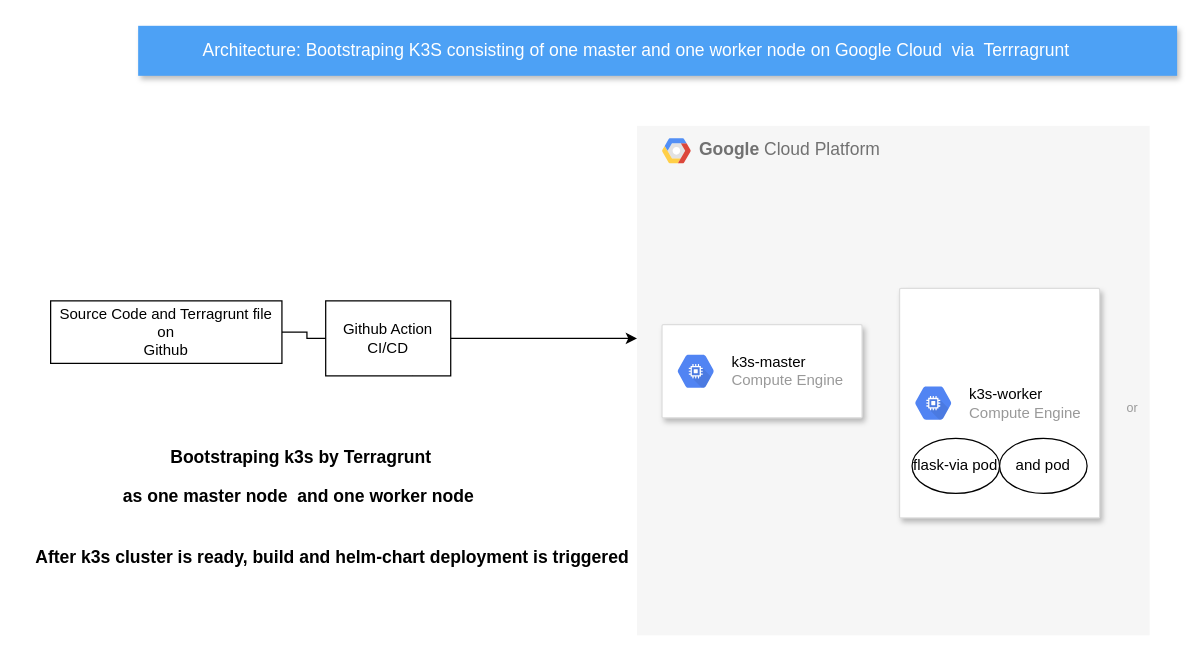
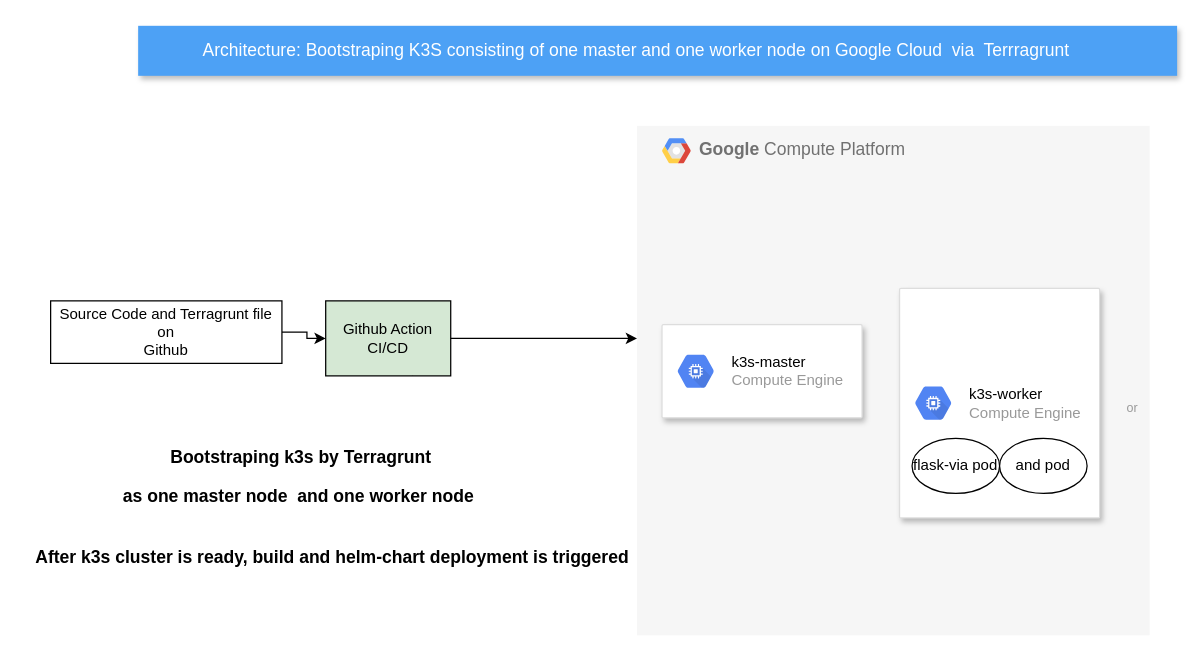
- <mxCell id="2" value="&lt;b&gt;Google &lt;/b&gt;Cloud Platform" style="fillColor=#F6F6F6;strokeColor=none;shadow=0;gradientColor=none;fontSize=14;align=left;spacing=10;fontColor=#717171;9E9E9E;verticalAlign=top;spacingTop=-4;fontStyle=0;spacingLeft=40;html=1;" parent="1" vertex="1"><mxGeometry x="509" y="100" width="410" height="407.5" as="geometry" /></mxCell>
+ <mxCell id="2" value="&lt;b&gt;Google &lt;/b&gt;Compute Platform" style="fillColor=#F6F6F6;strokeColor=none;shadow=0;gradientColor=none;fontSize=14;align=left;spacing=10;fontColor=#717171;9E9E9E;verticalAlign=top;spacingTop=-4;fontStyle=0;spacingLeft=40;html=1;" parent="1" vertex="1"><mxGeometry x="509" y="100" width="410" height="407.5" as="geometry" /></mxCell>
- <mxCell id="15" value="" style="edgeStyle=orthogonalEdgeStyle;rounded=0;orthogonalLoop=1;jettySize=auto;html=1;endArrow=none;" edge="1" parent="1" source="16" target="14"><mxGeometry relative="1" as="geometry" /></mxCell>
+ <mxCell id="15" value="" style="edgeStyle=orthogonalEdgeStyle;rounded=0;orthogonalLoop=1;jettySize=auto;html=1;" edge="1" parent="1" source="16" target="14"><mxGeometry relative="1" as="geometry" /></mxCell>
- <mxCell id="14" value="Github Action CI/CD" style="whiteSpace=wrap;html=1;" vertex="1" parent="1"><mxGeometry x="260" y="240" width="100" height="60" as="geometry" /></mxCell>
+ <mxCell id="14" value="Github Action CI/CD" style="whiteSpace=wrap;html=1;fillColor=#d5e8d4;" vertex="1" parent="1"><mxGeometry x="260" y="240" width="100" height="60" as="geometry" /></mxCell>
